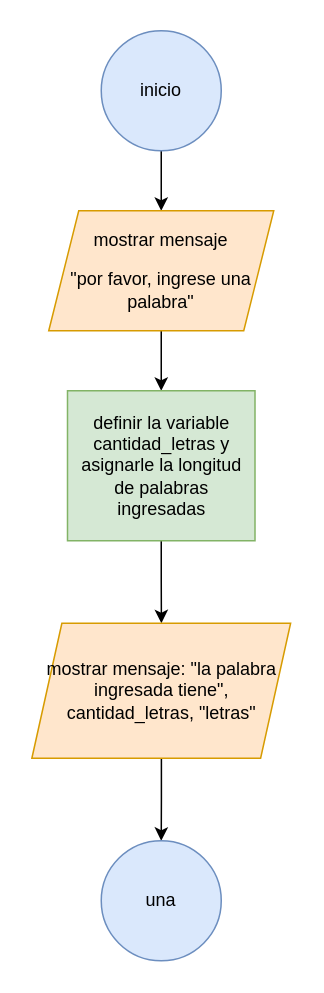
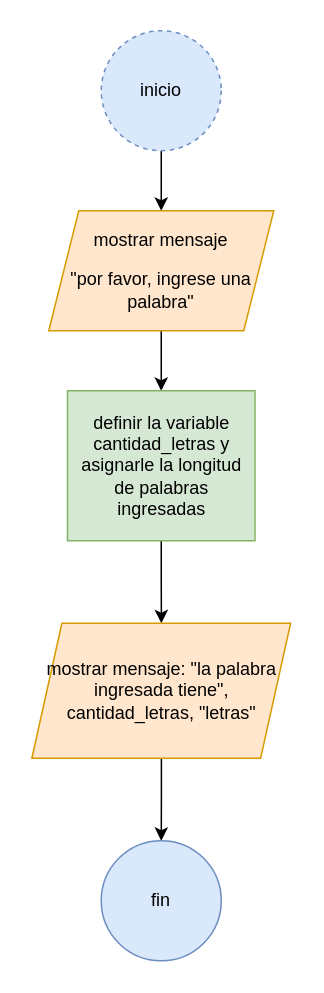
- <mxCell id="3" value="inicio" style="ellipse;whiteSpace=wrap;html=1;aspect=fixed;fillColor=#dae8fc;strokeColor=#6c8ebf;" vertex="1" parent="1"><mxGeometry x="67" y="20" width="80" height="80" as="geometry" /></mxCell>
+ <mxCell id="3" value="inicio" style="ellipse;whiteSpace=wrap;html=1;aspect=fixed;fillColor=#dae8fc;strokeColor=#6c8ebf;dashed=1;" vertex="1" parent="1"><mxGeometry x="67" y="20" width="80" height="80" as="geometry" /></mxCell>
- <mxCell id="10" value="una" style="ellipse;whiteSpace=wrap;html=1;fillColor=#dae8fc;strokeColor=#6c8ebf;" vertex="1" parent="1"><mxGeometry x="67" y="560" width="80" height="80" as="geometry" /></mxCell>
+ <mxCell id="10" value="fin" style="ellipse;whiteSpace=wrap;html=1;fillColor=#dae8fc;strokeColor=#6c8ebf;" vertex="1" parent="1"><mxGeometry x="67" y="560" width="80" height="80" as="geometry" /></mxCell>
